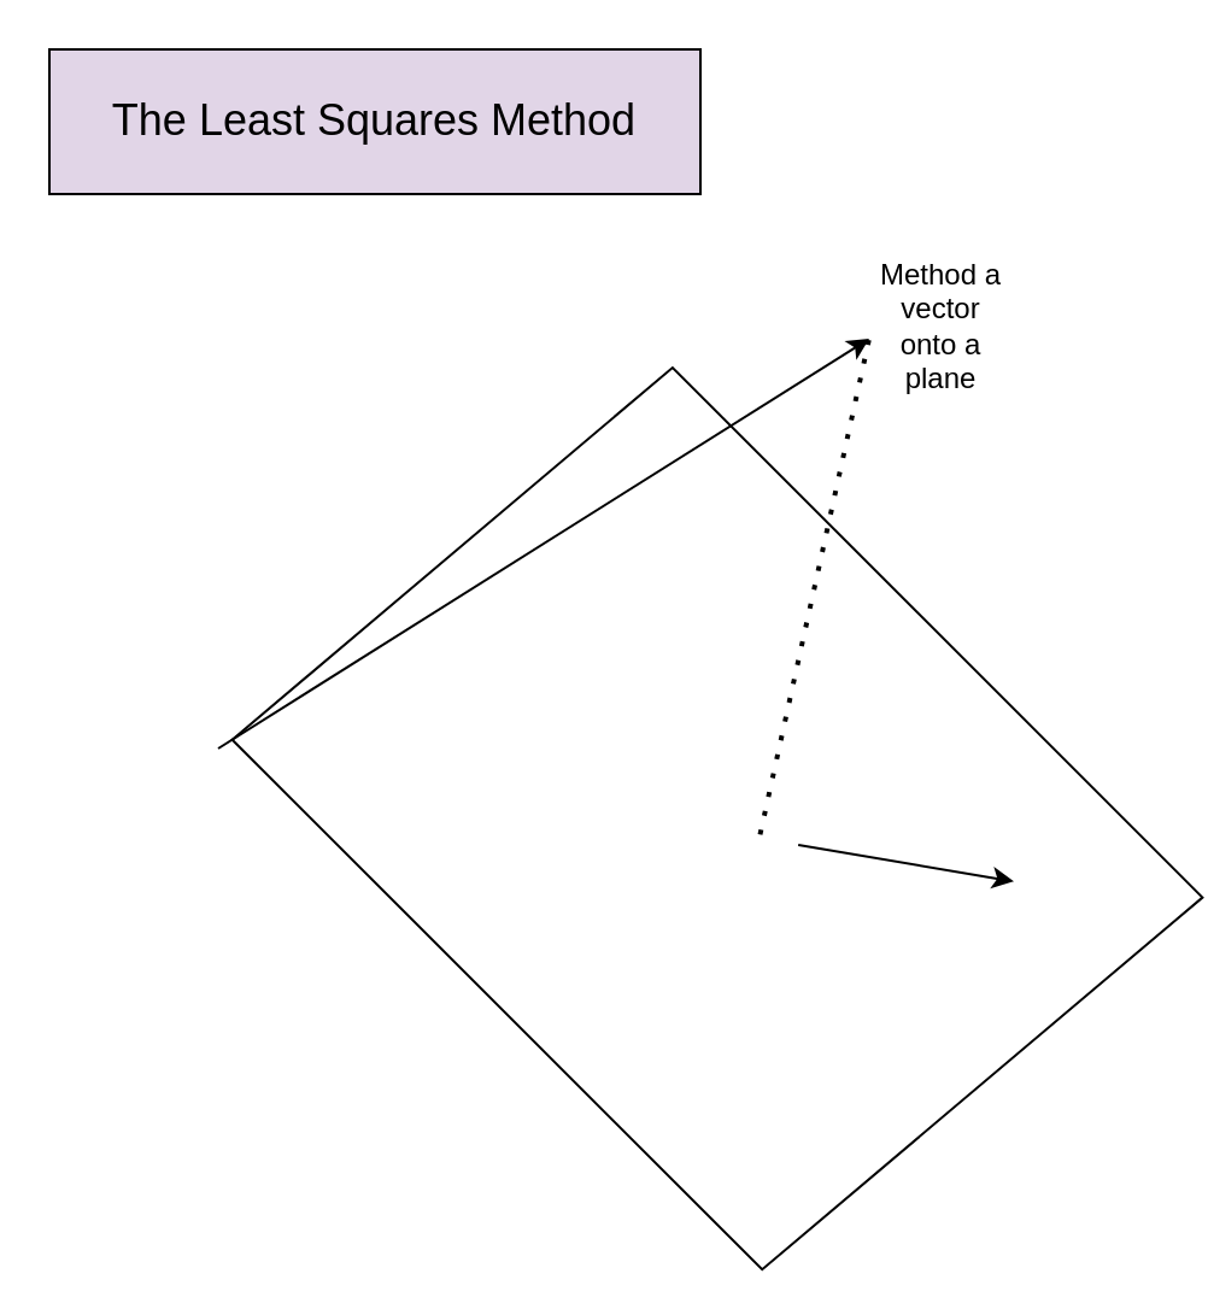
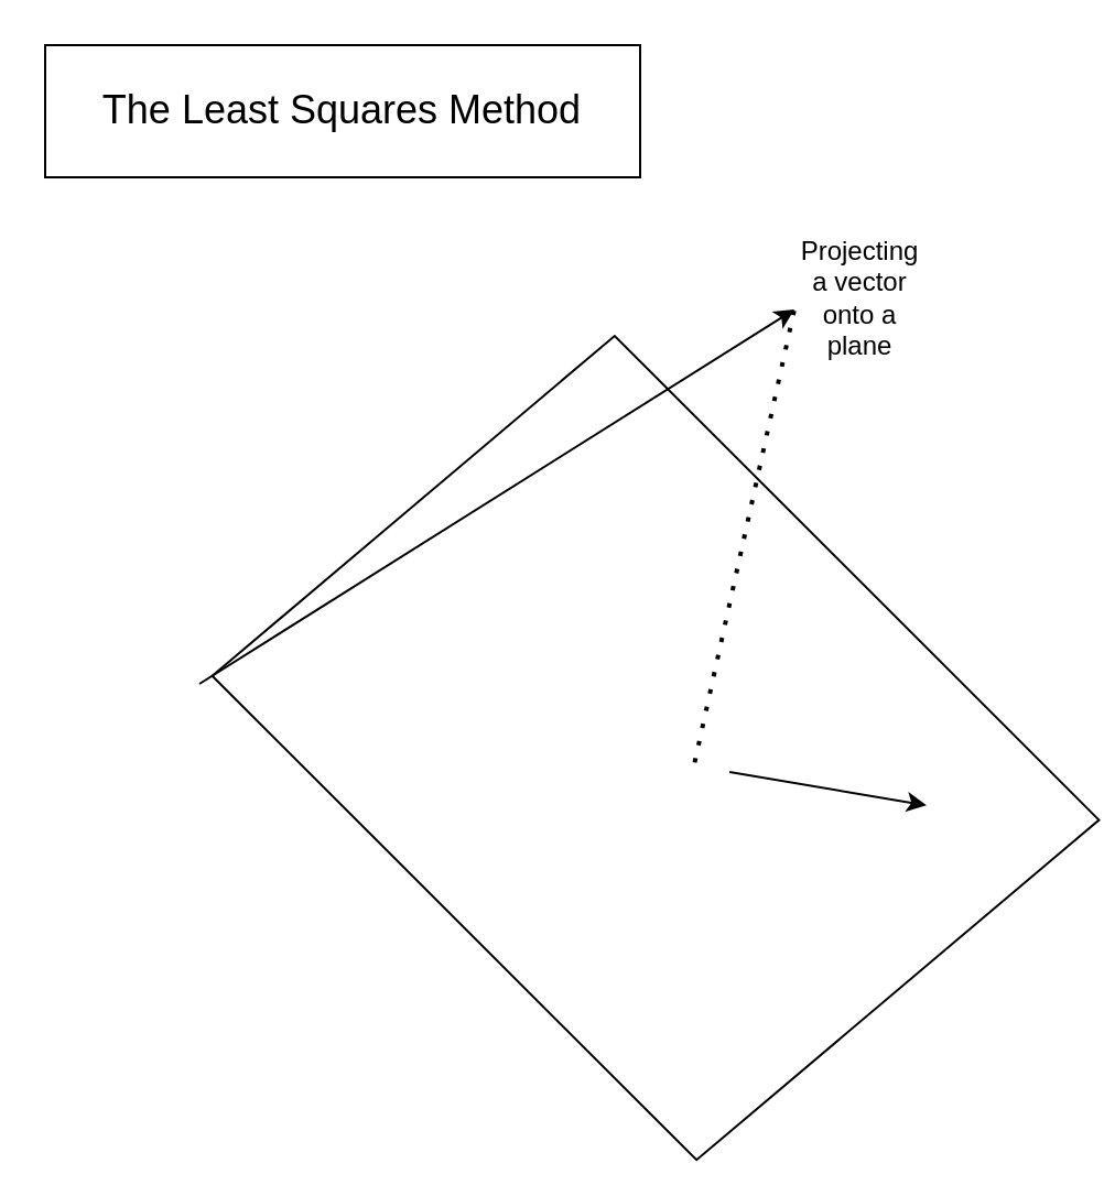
- <mxCell id="2" value="The Least Squares Method" style="rounded=0;whiteSpace=wrap;html=1;fontSize=18;fillColor=#e1d5e7;" vertex="1" parent="1"><mxGeometry x="20" y="20" width="270" height="60" as="geometry" /></mxCell>
+ <mxCell id="2" value="The Least Squares Method" style="rounded=0;whiteSpace=wrap;html=1;fontSize=18;" vertex="1" parent="1"><mxGeometry x="20" y="20" width="270" height="60" as="geometry" /></mxCell>
- <mxCell id="6" value="Method a vector onto a plane" style="text;html=1;strokeColor=none;fillColor=none;align=center;verticalAlign=middle;whiteSpace=wrap;rounded=0;" vertex="1" parent="1"><mxGeometry x="360" y="120" width="60" height="30" as="geometry" /></mxCell>
+ <mxCell id="6" value="Projecting a vector onto a plane" style="text;html=1;strokeColor=none;fillColor=none;align=center;verticalAlign=middle;whiteSpace=wrap;rounded=0;" vertex="1" parent="1"><mxGeometry x="360" y="120" width="60" height="30" as="geometry" /></mxCell>
